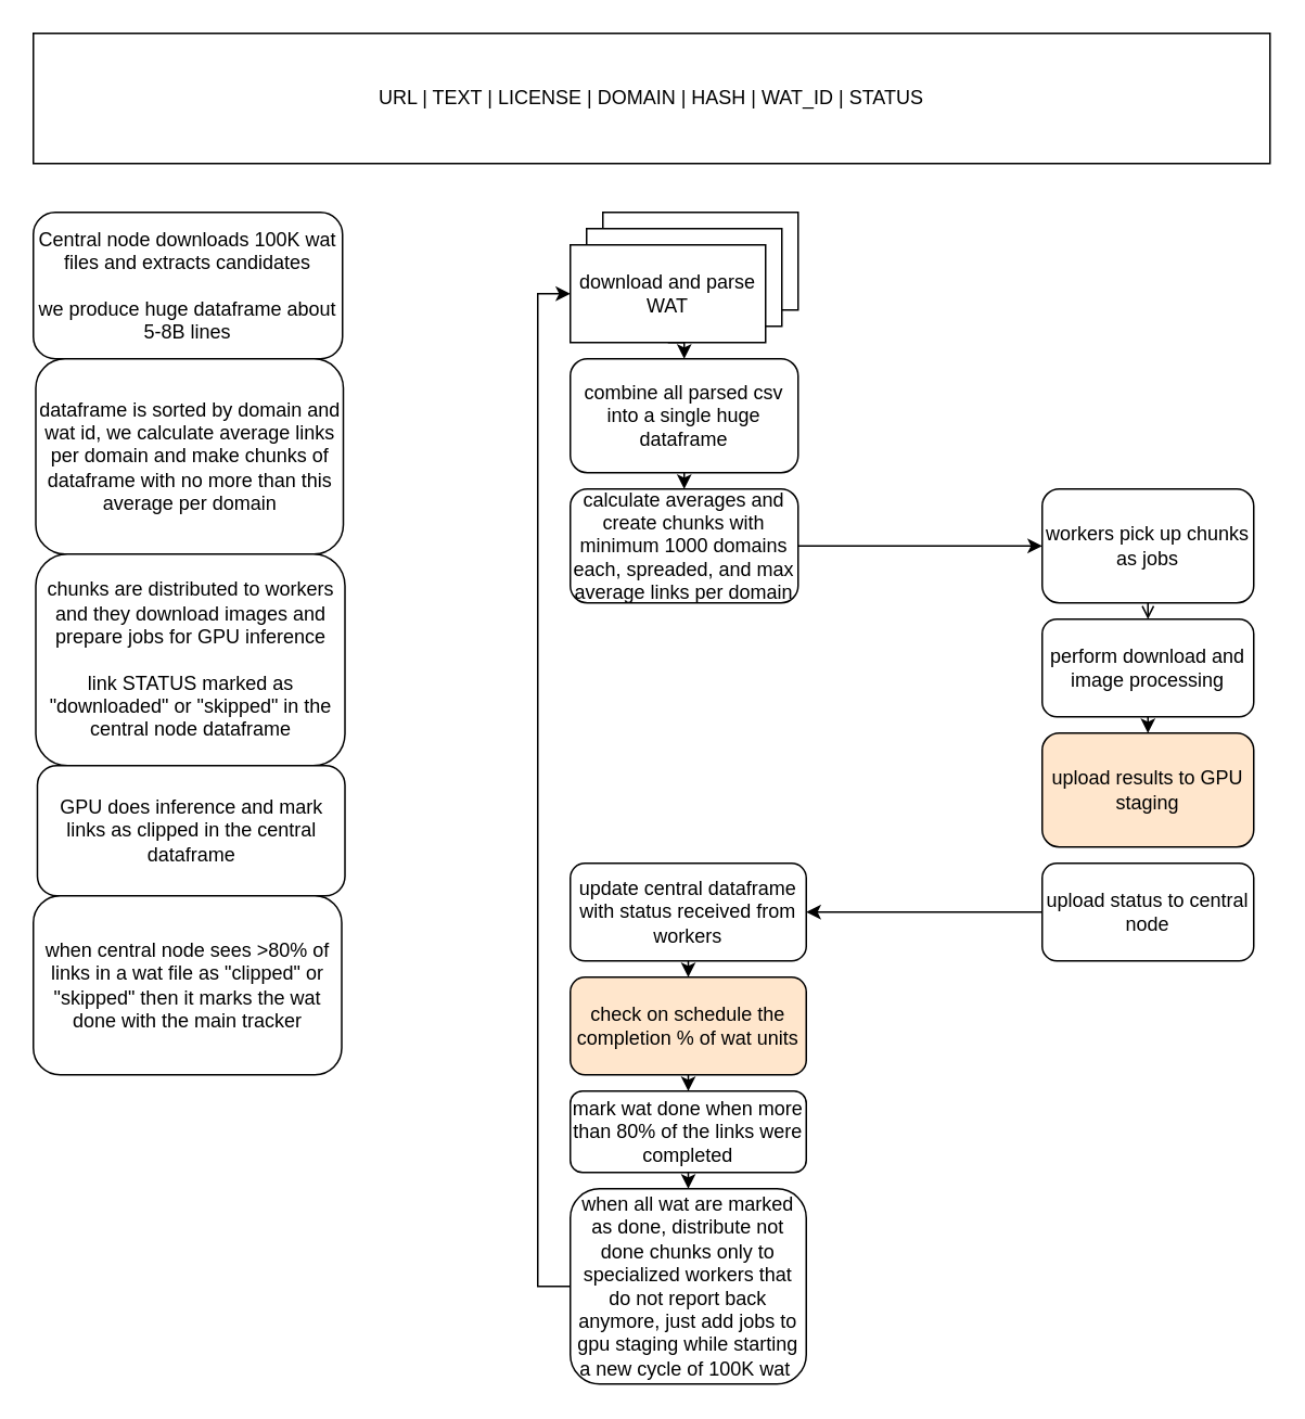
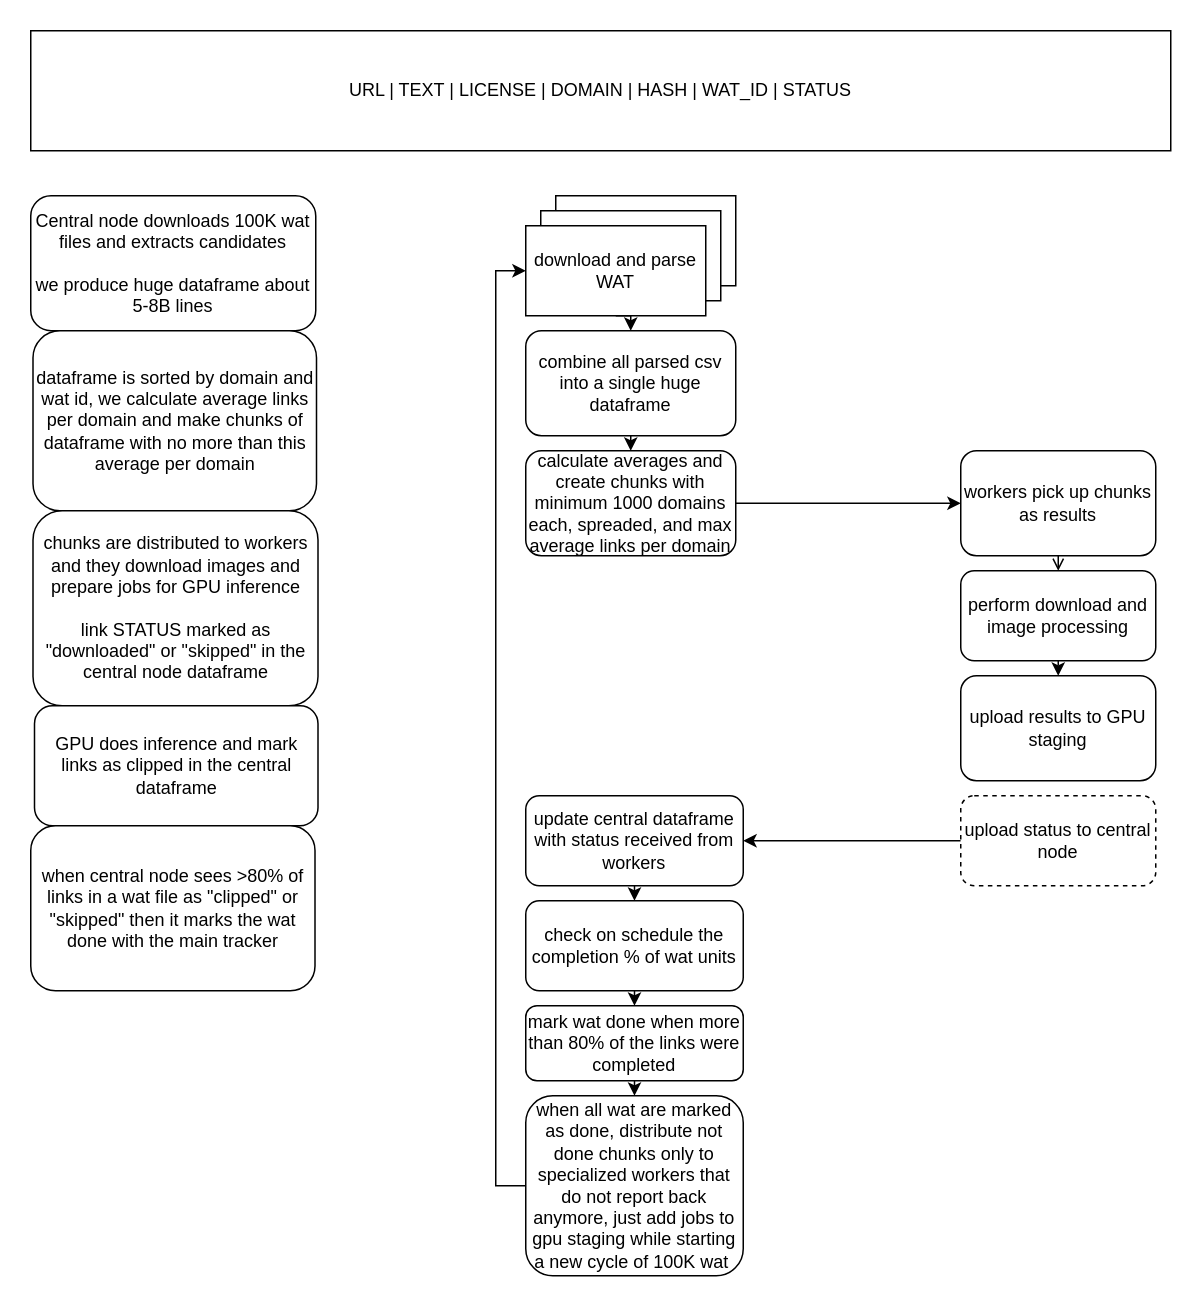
- <mxCell id="17" value="workers pick up chunks as jobs" style="rounded=1;whiteSpace=wrap;html=1;" vertex="1" parent="1"><mxGeometry x="640" y="300" width="130" height="70" as="geometry" /></mxCell>
+ <mxCell id="17" value="workers pick up chunks as results" style="rounded=1;whiteSpace=wrap;html=1;" vertex="1" parent="1"><mxGeometry x="640" y="300" width="130" height="70" as="geometry" /></mxCell>
- <mxCell id="18" style="edgeStyle=orthogonalEdgeStyle;rounded=0;orthogonalLoop=1;jettySize=auto;html=1;exitX=0.5;exitY=1;exitDx=0;exitDy=0;entryX=0.5;entryY=0;entryDx=0;entryDy=0;" edge="1" parent="1" source="19" target="20"><mxGeometry relative="1" as="geometry" /></mxCell>
+ <mxCell id="18" style="edgeStyle=orthogonalEdgeStyle;rounded=0;orthogonalLoop=1;jettySize=auto;html=1;exitX=0.5;exitY=1;exitDx=0;exitDy=0;entryX=0.5;entryY=0;entryDx=0;entryDy=0;dashed=1;" edge="1" parent="1" source="19" target="20"><mxGeometry relative="1" as="geometry" /></mxCell>
- <mxCell id="20" value="upload results to GPU staging" style="rounded=1;whiteSpace=wrap;html=1;fillColor=#ffe6cc;" vertex="1" parent="1"><mxGeometry x="640" y="450" width="130" height="70" as="geometry" /></mxCell>
+ <mxCell id="20" value="upload results to GPU staging" style="rounded=1;whiteSpace=wrap;html=1;" vertex="1" parent="1"><mxGeometry x="640" y="450" width="130" height="70" as="geometry" /></mxCell>
- <mxCell id="22" value="upload status to central node" style="rounded=1;whiteSpace=wrap;html=1;" vertex="1" parent="1"><mxGeometry x="640" y="530" width="130" height="60" as="geometry" /></mxCell>
+ <mxCell id="22" value="upload status to central node" style="rounded=1;whiteSpace=wrap;html=1;dashed=1;" vertex="1" parent="1"><mxGeometry x="640" y="530" width="130" height="60" as="geometry" /></mxCell>
- <mxCell id="24" value="check on schedule the completion % of wat units" style="rounded=1;whiteSpace=wrap;html=1;fillColor=#ffe6cc;" vertex="1" parent="1"><mxGeometry x="350" y="600" width="145" height="60" as="geometry" /></mxCell>
+ <mxCell id="24" value="check on schedule the completion % of wat units" style="rounded=1;whiteSpace=wrap;html=1;" vertex="1" parent="1"><mxGeometry x="350" y="600" width="145" height="60" as="geometry" /></mxCell>
